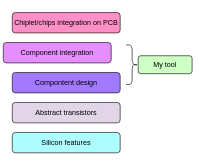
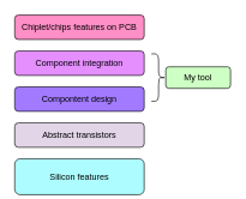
- <mxCell id="6" value="Chiplet/chips integration on PCB" style="rounded=1;whiteSpace=wrap;html=1;fillColor=#FF8FC7;" parent="1" vertex="1"><mxGeometry x="20" y="20" width="180" height="34" as="geometry" /></mxCell>
+ <mxCell id="6" value="Chiplet/chips features on PCB" style="rounded=1;whiteSpace=wrap;html=1;fillColor=#FF8FC7;" parent="1" vertex="1"><mxGeometry x="20" y="20" width="180" height="34" as="geometry" /></mxCell>
- <mxCell id="5" value="Component integration" style="rounded=1;whiteSpace=wrap;html=1;fillColor=#E58FFF;" parent="1" vertex="1"><mxGeometry x="5" y="70" width="180" height="34" as="geometry" /></mxCell>
+ <mxCell id="5" value="Component integration" style="rounded=1;whiteSpace=wrap;html=1;fillColor=#E58FFF;" parent="1" vertex="1"><mxGeometry x="20" y="70" width="180" height="34" as="geometry" /></mxCell>
- <mxCell id="2" value="Silicon features" style="rounded=1;whiteSpace=wrap;html=1;fillColor=#ADFCFF;" parent="1" vertex="1"><mxGeometry x="20" y="220" width="180" height="34" as="geometry" /></mxCell>
+ <mxCell id="2" value="Silicon features" style="rounded=1;whiteSpace=wrap;html=1;fillColor=#ADFCFF;" parent="1" vertex="1"><mxGeometry x="20" y="220" width="180" height="50" as="geometry" /></mxCell>
